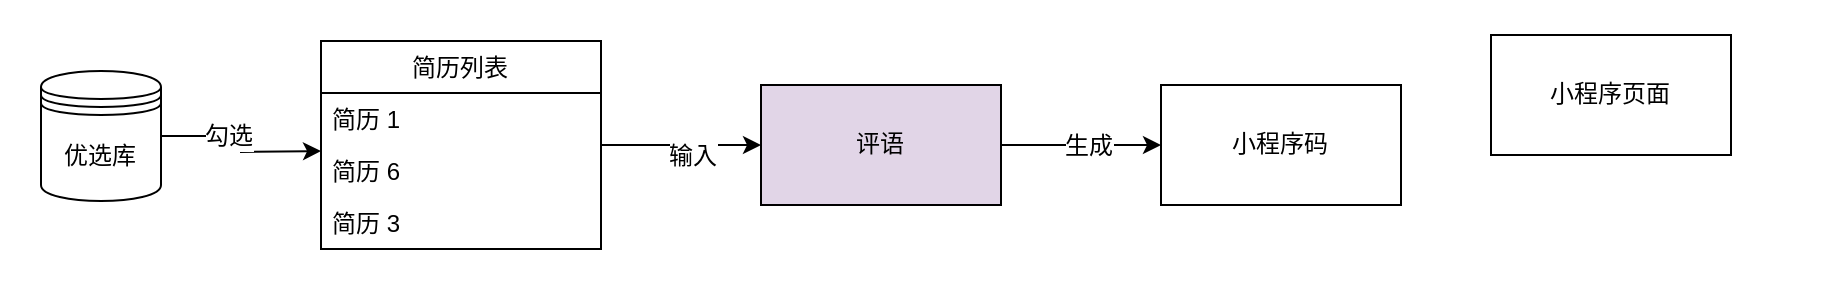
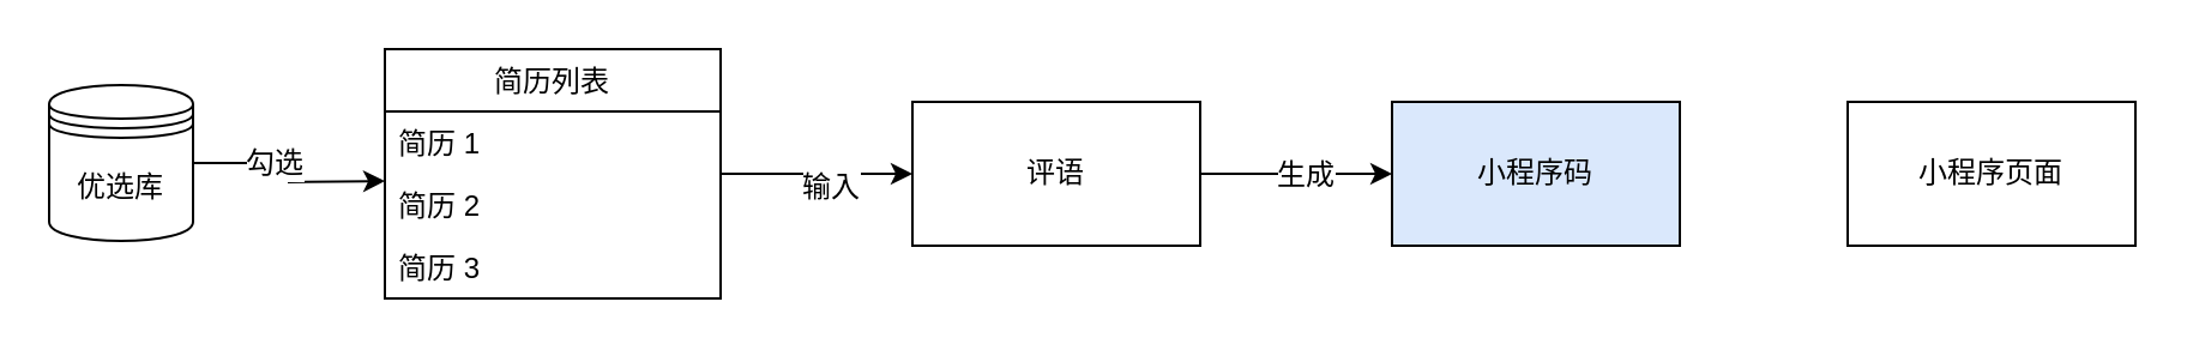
- <mxCell id="15" value="小程序页面" style="rounded=0;whiteSpace=wrap;html=1;" vertex="1" parent="1"><mxGeometry x="745" y="17" width="120" height="60" as="geometry" /></mxCell>
+ <mxCell id="15" value="小程序页面" style="rounded=0;whiteSpace=wrap;html=1;" vertex="1" parent="1"><mxGeometry x="770" y="42" width="120" height="60" as="geometry" /></mxCell>
- <mxCell id="13" value="评语" style="rounded=0;whiteSpace=wrap;html=1;fillColor=#e1d5e7;" vertex="1" parent="1"><mxGeometry x="380" y="42" width="120" height="60" as="geometry" /></mxCell>
+ <mxCell id="13" value="评语" style="rounded=0;whiteSpace=wrap;html=1;" vertex="1" parent="1"><mxGeometry x="380" y="42" width="120" height="60" as="geometry" /></mxCell>
- <mxCell id="14" value="小程序码" style="rounded=0;whiteSpace=wrap;html=1;" vertex="1" parent="1"><mxGeometry x="580" y="42" width="120" height="60" as="geometry" /></mxCell>
+ <mxCell id="14" value="小程序码" style="rounded=0;whiteSpace=wrap;html=1;fillColor=#dae8fc;" vertex="1" parent="1"><mxGeometry x="580" y="42" width="120" height="60" as="geometry" /></mxCell>
- <mxCell id="9" value="简历 6" style="text;strokeColor=none;fillColor=none;align=left;verticalAlign=top;spacingLeft=4;spacingRight=4;overflow=hidden;rotatable=0;points=[[0,0.5],[1,0.5]];portConstraint=eastwest;" vertex="1" parent="7"><mxGeometry y="52" width="140" height="26" as="geometry" /></mxCell>
+ <mxCell id="9" value="简历 2" style="text;strokeColor=none;fillColor=none;align=left;verticalAlign=top;spacingLeft=4;spacingRight=4;overflow=hidden;rotatable=0;points=[[0,0.5],[1,0.5]];portConstraint=eastwest;" vertex="1" parent="7"><mxGeometry y="52" width="140" height="26" as="geometry" /></mxCell>
